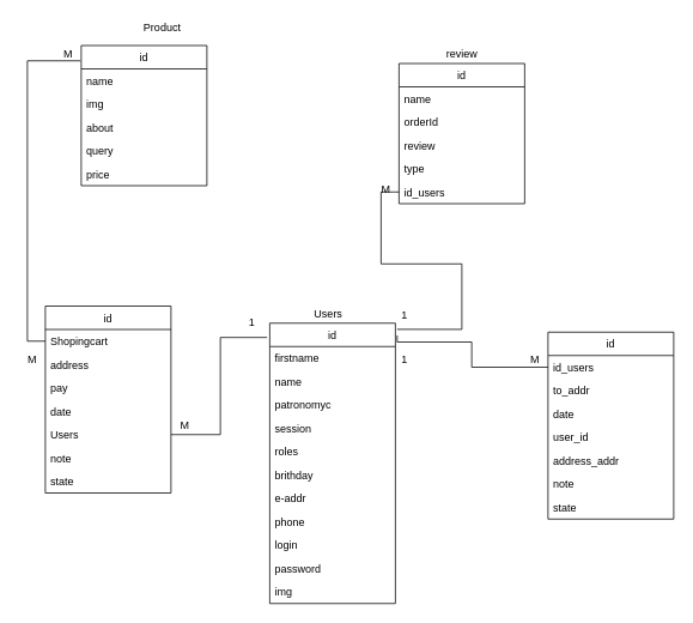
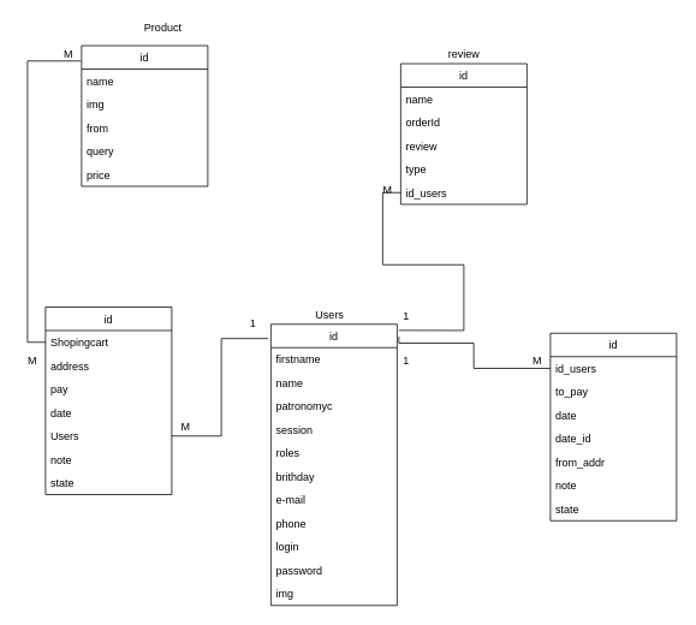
- <mxCell id="18" value="about" style="text;strokeColor=none;fillColor=none;align=left;verticalAlign=top;spacingLeft=4;spacingRight=4;overflow=hidden;rotatable=0;points=[[0,0.5],[1,0.5]];portConstraint=eastwest;" parent="15" vertex="1"><mxGeometry y="78" width="140" height="26" as="geometry" /></mxCell>
+ <mxCell id="18" value="from" style="text;strokeColor=none;fillColor=none;align=left;verticalAlign=top;spacingLeft=4;spacingRight=4;overflow=hidden;rotatable=0;points=[[0,0.5],[1,0.5]];portConstraint=eastwest;" parent="15" vertex="1"><mxGeometry y="78" width="140" height="26" as="geometry" /></mxCell>
- <mxCell id="24" value="to_addr" style="text;strokeColor=none;fillColor=none;align=left;verticalAlign=top;spacingLeft=4;spacingRight=4;overflow=hidden;rotatable=0;points=[[0,0.5],[1,0.5]];portConstraint=eastwest;" parent="22" vertex="1"><mxGeometry y="52" width="140" height="26" as="geometry" /></mxCell>
+ <mxCell id="24" value="to_pay" style="text;strokeColor=none;fillColor=none;align=left;verticalAlign=top;spacingLeft=4;spacingRight=4;overflow=hidden;rotatable=0;points=[[0,0.5],[1,0.5]];portConstraint=eastwest;" parent="22" vertex="1"><mxGeometry y="52" width="140" height="26" as="geometry" /></mxCell>
- <mxCell id="26" value="user_id" style="text;strokeColor=none;fillColor=none;align=left;verticalAlign=top;spacingLeft=4;spacingRight=4;overflow=hidden;rotatable=0;points=[[0,0.5],[1,0.5]];portConstraint=eastwest;" parent="22" vertex="1"><mxGeometry y="104" width="140" height="26" as="geometry" /></mxCell>
+ <mxCell id="26" value="date_id" style="text;strokeColor=none;fillColor=none;align=left;verticalAlign=top;spacingLeft=4;spacingRight=4;overflow=hidden;rotatable=0;points=[[0,0.5],[1,0.5]];portConstraint=eastwest;" parent="22" vertex="1"><mxGeometry y="104" width="140" height="26" as="geometry" /></mxCell>
- <mxCell id="27" value="address_addr" style="text;strokeColor=none;fillColor=none;align=left;verticalAlign=top;spacingLeft=4;spacingRight=4;overflow=hidden;rotatable=0;points=[[0,0.5],[1,0.5]];portConstraint=eastwest;" parent="22" vertex="1"><mxGeometry y="130" width="140" height="26" as="geometry" /></mxCell>
+ <mxCell id="27" value="from_addr" style="text;strokeColor=none;fillColor=none;align=left;verticalAlign=top;spacingLeft=4;spacingRight=4;overflow=hidden;rotatable=0;points=[[0,0.5],[1,0.5]];portConstraint=eastwest;" parent="22" vertex="1"><mxGeometry y="130" width="140" height="26" as="geometry" /></mxCell>
- <mxCell id="9" value="e-addr&#10;" style="text;strokeColor=none;fillColor=none;align=left;verticalAlign=top;spacingLeft=4;spacingRight=4;overflow=hidden;rotatable=0;points=[[0,0.5],[1,0.5]];portConstraint=eastwest;" parent="2" vertex="1"><mxGeometry y="182" width="140" height="26" as="geometry" /></mxCell>
+ <mxCell id="9" value="e-mail&#10;" style="text;strokeColor=none;fillColor=none;align=left;verticalAlign=top;spacingLeft=4;spacingRight=4;overflow=hidden;rotatable=0;points=[[0,0.5],[1,0.5]];portConstraint=eastwest;" parent="2" vertex="1"><mxGeometry y="182" width="140" height="26" as="geometry" /></mxCell>
